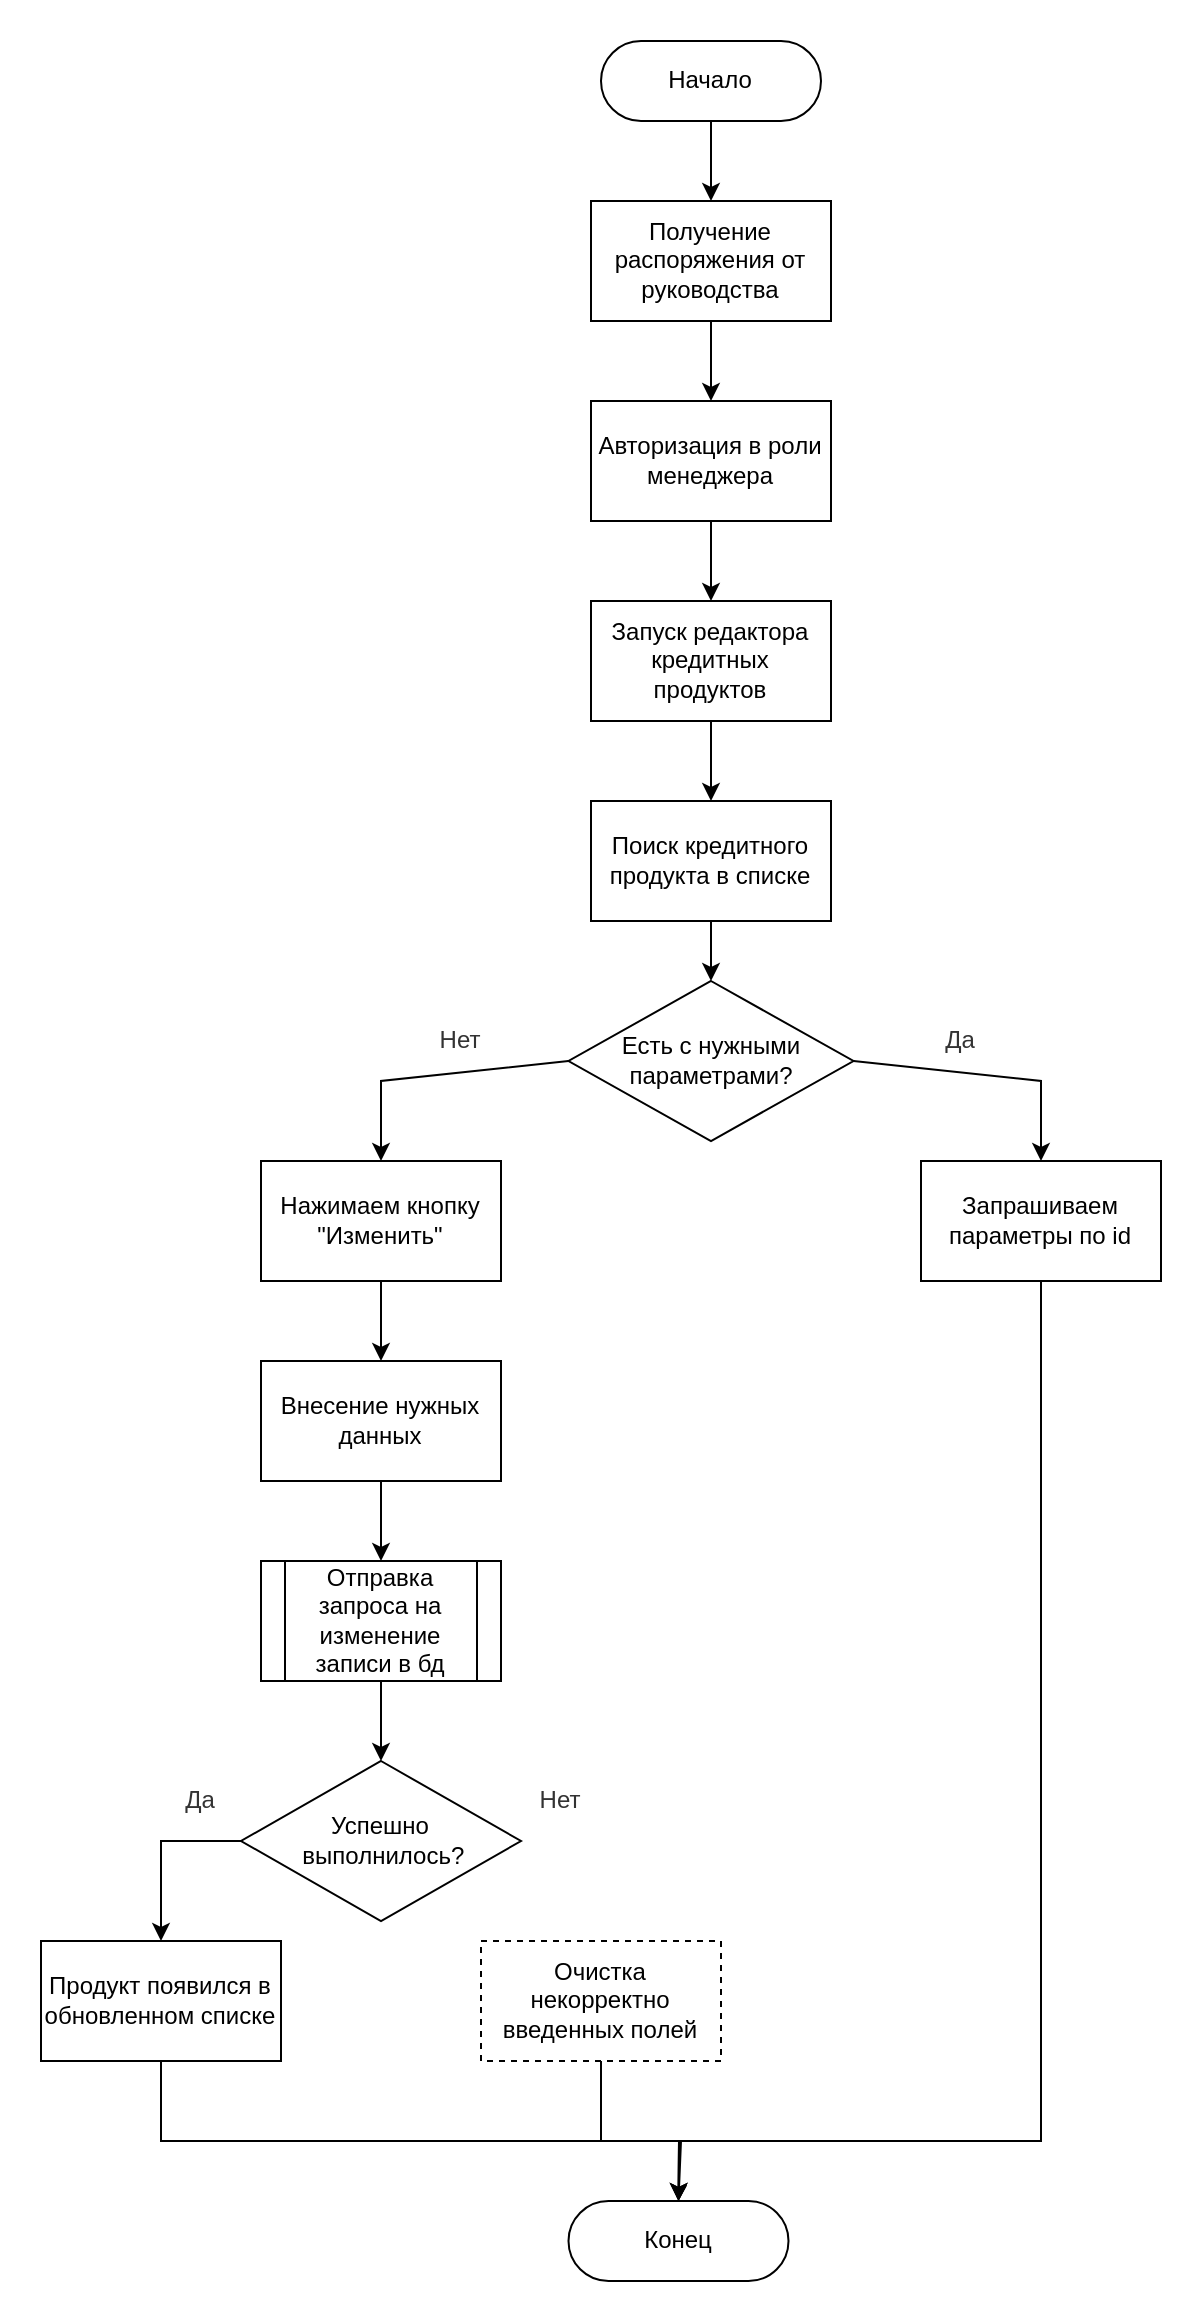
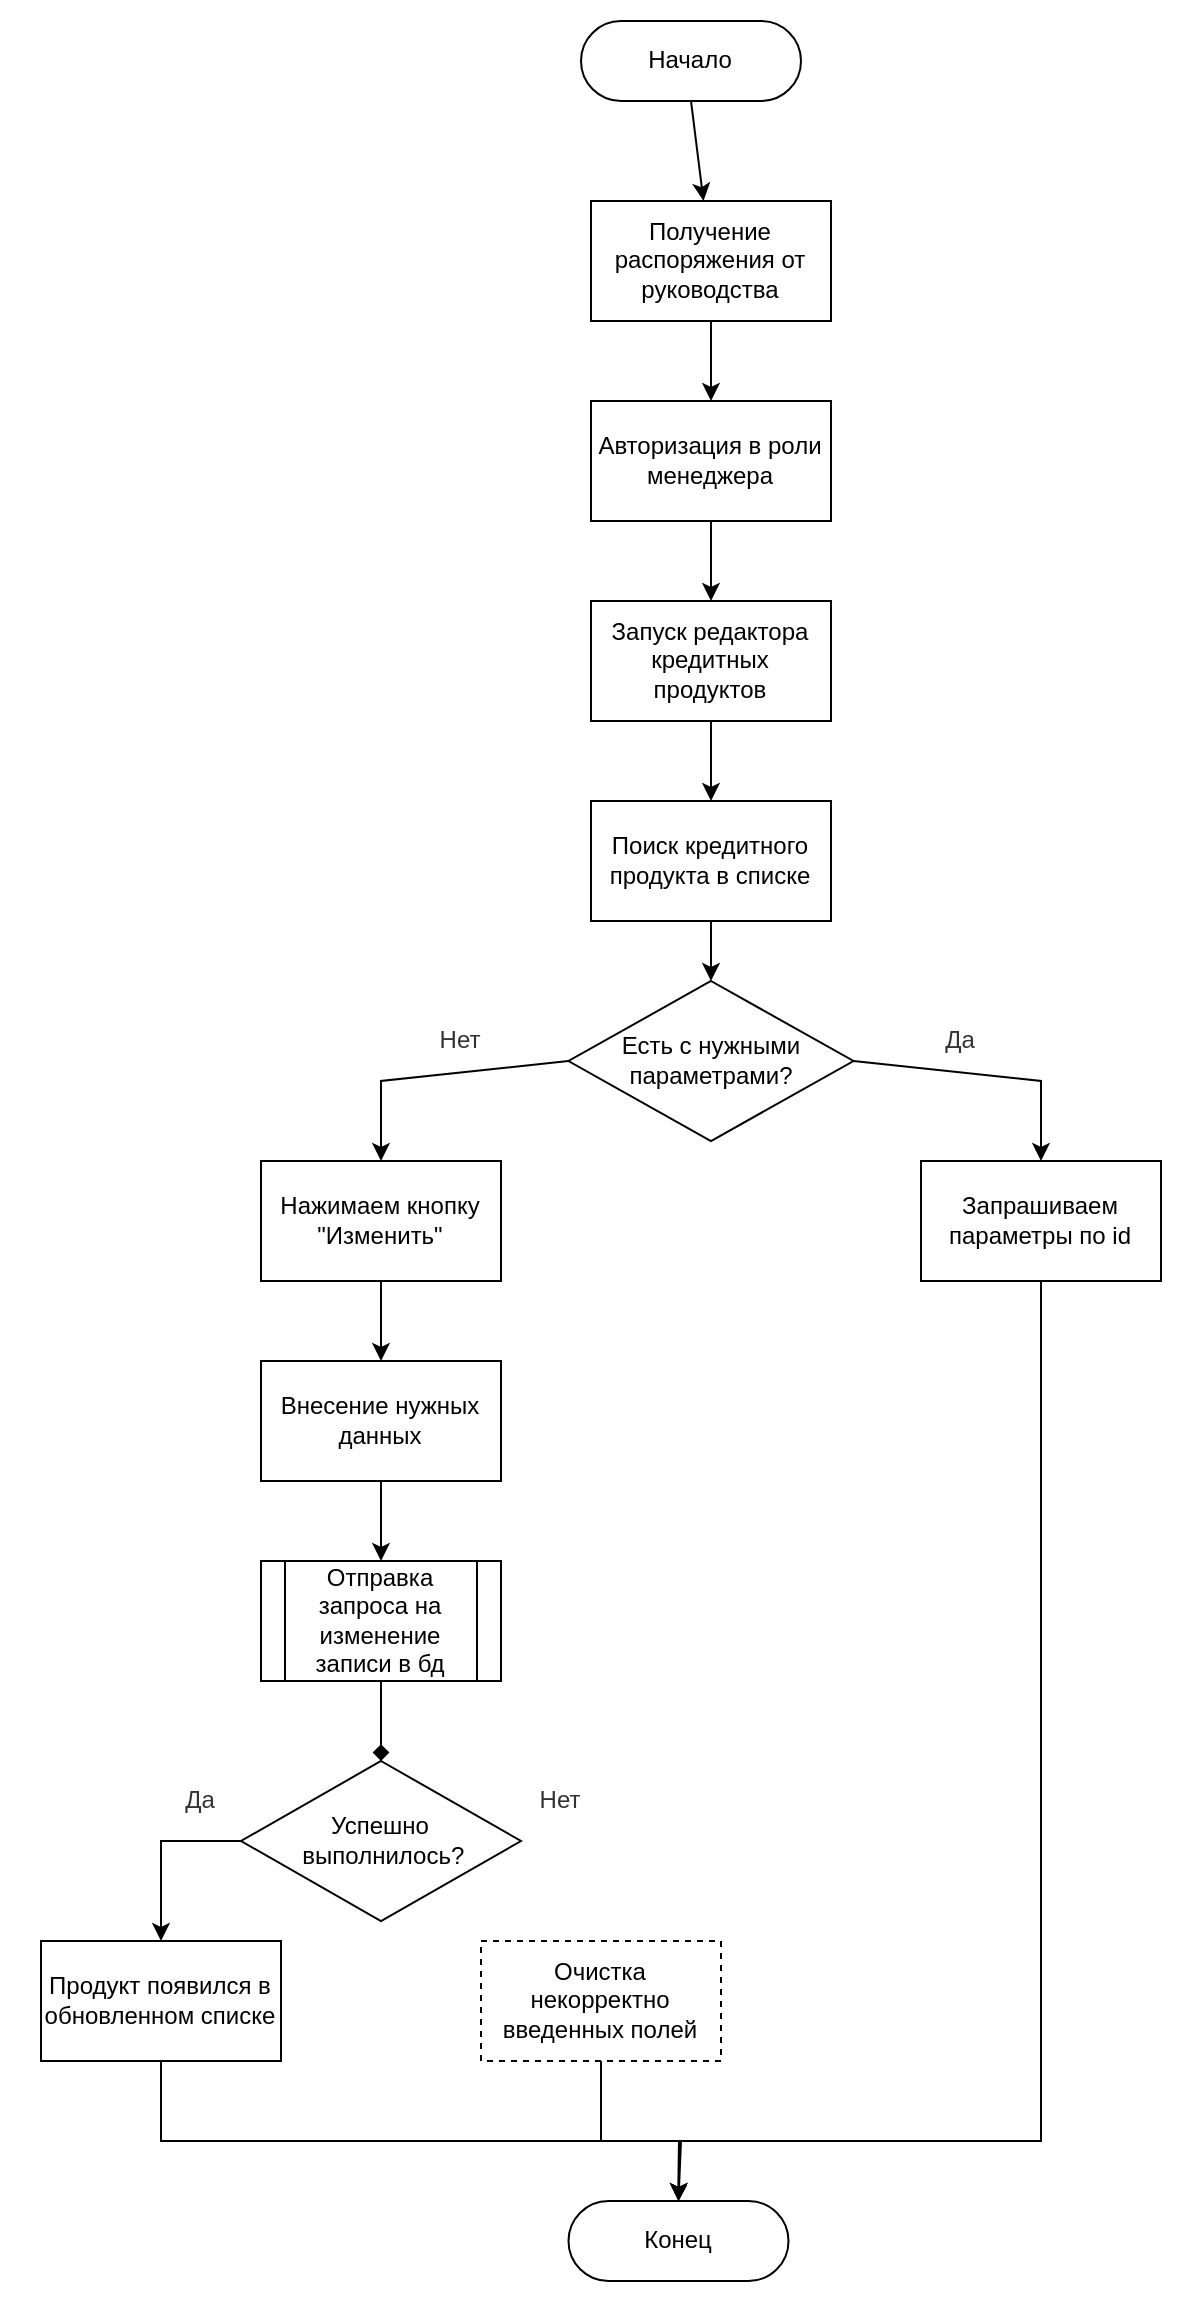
- <mxCell id="2" value="Начало" style="rounded=1;whiteSpace=wrap;html=1;arcSize=50;" parent="1" vertex="1"><mxGeometry x="300" y="20" width="110" height="40" as="geometry" /></mxCell>
+ <mxCell id="2" value="Начало" style="rounded=1;whiteSpace=wrap;html=1;arcSize=50;" parent="1" vertex="1"><mxGeometry x="290" y="10" width="110" height="40" as="geometry" /></mxCell>
- <mxCell id="23" value="" style="endArrow=classic;html=1;rounded=0;exitX=0.5;exitY=1;exitDx=0;exitDy=0;" parent="1" source="12" target="21" edge="1"><mxGeometry width="50" height="50" relative="1" as="geometry"><mxPoint x="190" y="1020" as="sourcePoint" /><mxPoint x="240" y="970" as="targetPoint" /></mxGeometry></mxCell>
+ <mxCell id="23" value="" style="endArrow=diamond;html=1;rounded=0;exitX=0.5;exitY=1;exitDx=0;exitDy=0;" parent="1" source="12" target="21" edge="1"><mxGeometry width="50" height="50" relative="1" as="geometry"><mxPoint x="190" y="1020" as="sourcePoint" /><mxPoint x="240" y="970" as="targetPoint" /></mxGeometry></mxCell>
